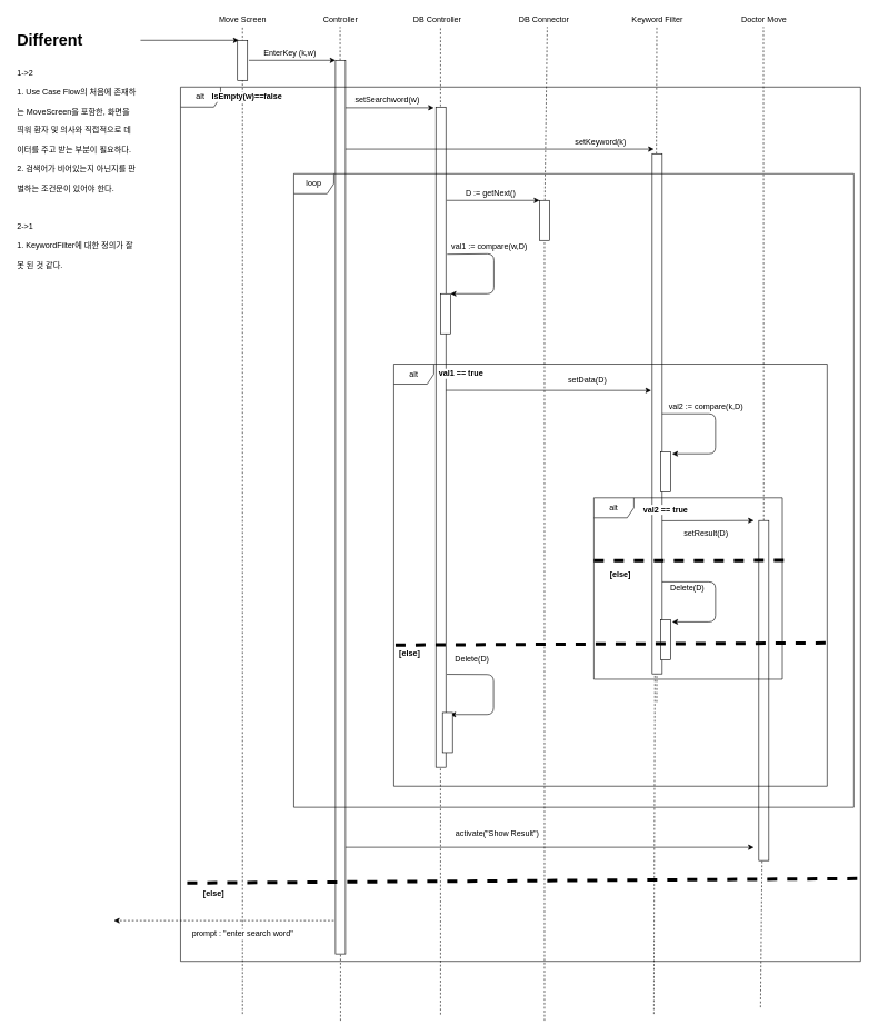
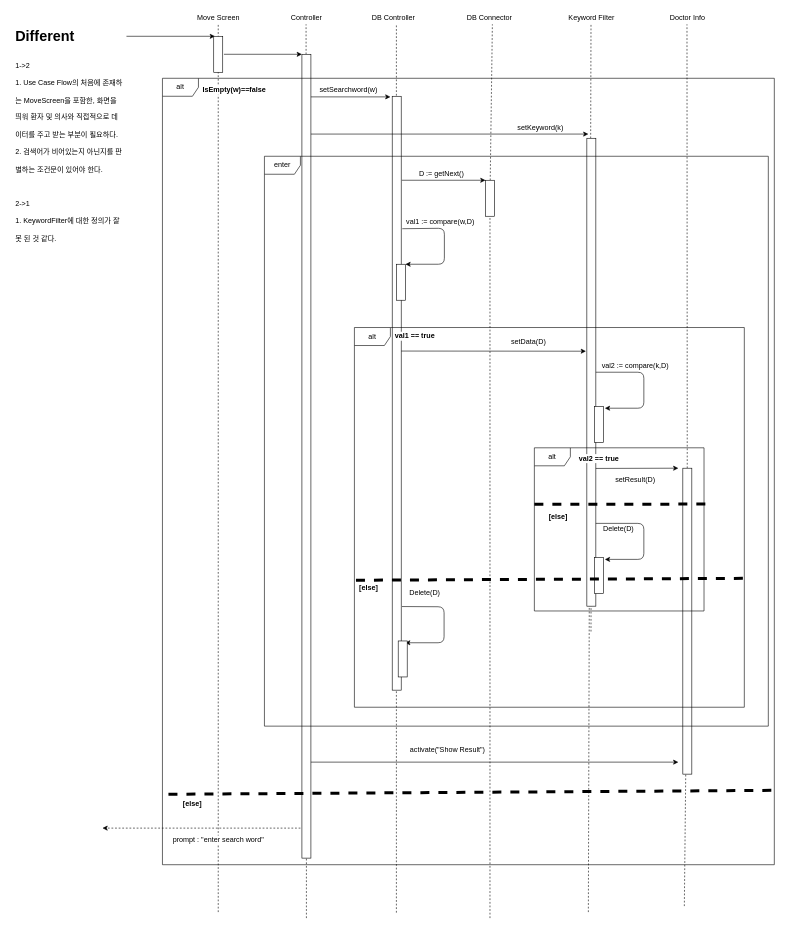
- <mxCell id="13" value="Doctor Move" style="text;html=1;align=center;verticalAlign=middle;resizable=0;points=[];autosize=1;strokeColor=none;" vertex="1" parent="1"><mxGeometry x="1110" y="20" width="70" height="20" as="geometry" /></mxCell>
+ <mxCell id="13" value="Doctor Info" style="text;html=1;align=center;verticalAlign=middle;resizable=0;points=[];autosize=1;strokeColor=none;" vertex="1" parent="1"><mxGeometry x="1110" y="20" width="70" height="20" as="geometry" /></mxCell>
- <mxCell id="41" value="EnterKey (k,w)" style="text;html=1;align=center;verticalAlign=middle;resizable=0;points=[];autosize=1;strokeColor=none;" vertex="1" parent="1"><mxGeometry x="389" y="70" width="90" height="20" as="geometry" /></mxCell>
- <mxCell id="62" value="IsEmpty(w)==false" style="text;html=1;align=center;verticalAlign=middle;whiteSpace=wrap;rounded=0;labelBackgroundColor=#ffffff;fontStyle=1" vertex="1" parent="1"><mxGeometry x="320" y="135" width="100" height="20" as="geometry" /></mxCell>
+ <mxCell id="62" value="IsEmpty(w)==false" style="text;html=1;align=center;verticalAlign=middle;whiteSpace=wrap;rounded=0;labelBackgroundColor=#ffffff;fontStyle=1" vertex="1" parent="1"><mxGeometry x="340" y="140" width="100" height="20" as="geometry" /></mxCell>
- <mxCell id="63" value="loop" style="shape=umlFrame;whiteSpace=wrap;html=1;labelBackgroundColor=none;labelBorderColor=none;shadow=0;sketch=0;swimlaneFillColor=none;" vertex="1" parent="1"><mxGeometry x="440" y="260" width="840" height="950" as="geometry" /></mxCell>
+ <mxCell id="63" value="enter" style="shape=umlFrame;whiteSpace=wrap;html=1;labelBackgroundColor=none;labelBorderColor=none;shadow=0;sketch=0;swimlaneFillColor=none;" vertex="1" parent="1"><mxGeometry x="440" y="260" width="840" height="950" as="geometry" /></mxCell>
